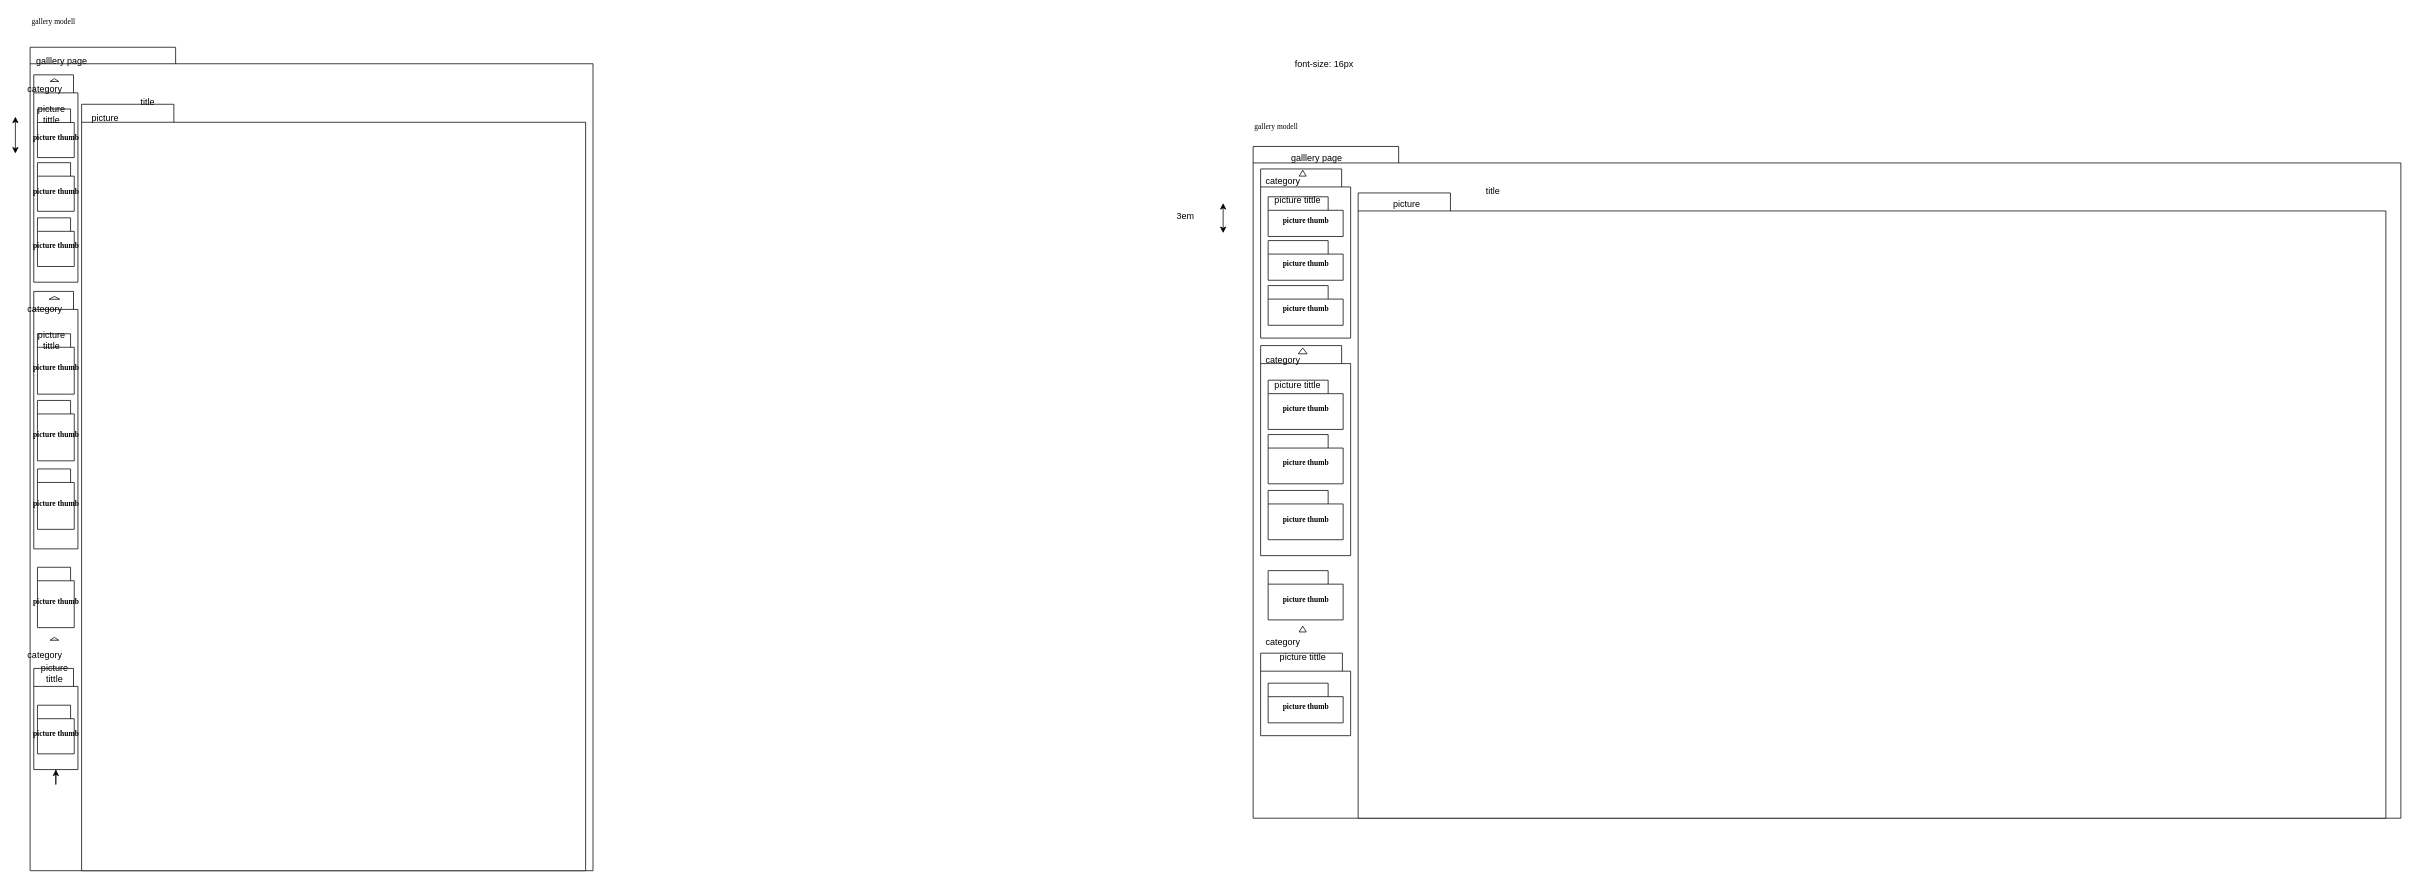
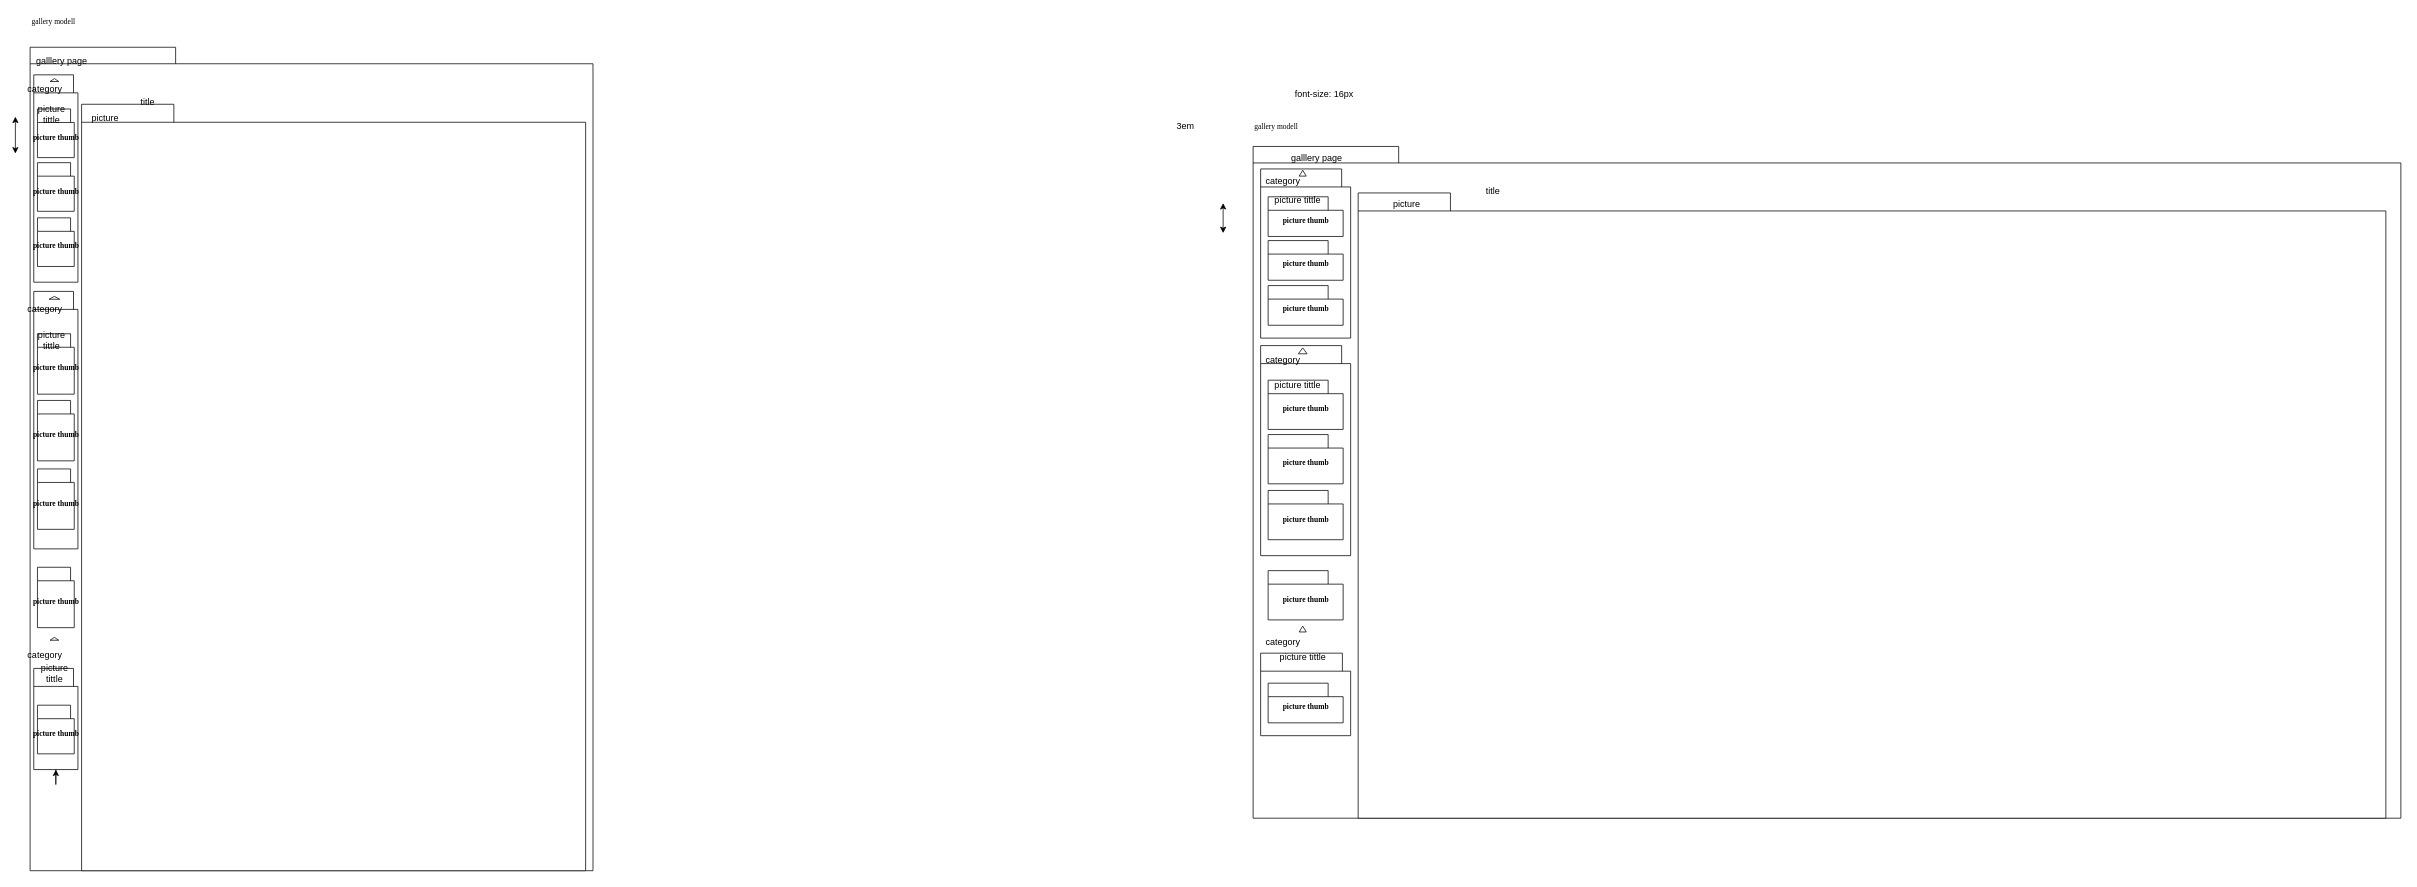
- <mxCell id="38" value="font-size: 16px" style="text;html=1;strokeColor=none;fillColor=none;align=center;verticalAlign=middle;whiteSpace=wrap;rounded=0;" vertex="1" parent="1"><mxGeometry x="1710" y="70" width="110" height="30" as="geometry" /></mxCell>
+ <mxCell id="38" value="font-size: 16px" style="text;html=1;strokeColor=none;fillColor=none;align=center;verticalAlign=middle;whiteSpace=wrap;rounded=0;" vertex="1" parent="1"><mxGeometry x="1710" y="110" width="110" height="30" as="geometry" /></mxCell>
- <mxCell id="37" value="3em" style="text;html=1;strokeColor=none;fillColor=none;align=center;verticalAlign=middle;whiteSpace=wrap;rounded=0;" vertex="1" parent="1"><mxGeometry x="1550" y="273" width="60" height="30" as="geometry" /></mxCell>
+ <mxCell id="37" value="3em" style="text;html=1;strokeColor=none;fillColor=none;align=center;verticalAlign=middle;whiteSpace=wrap;rounded=0;" vertex="1" parent="1"><mxGeometry x="1550" y="153" width="60" height="30" as="geometry" /></mxCell>
